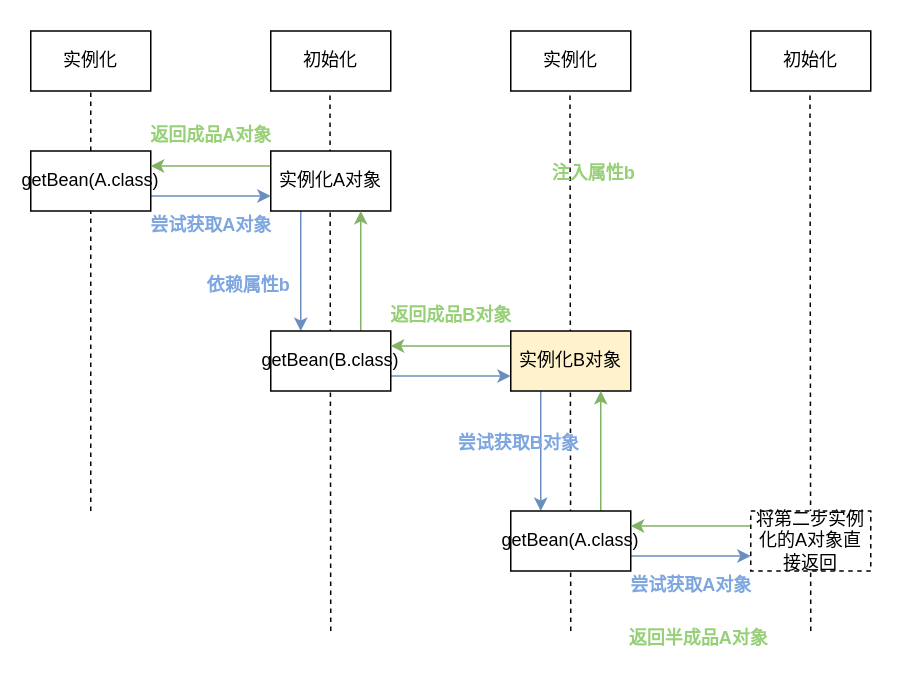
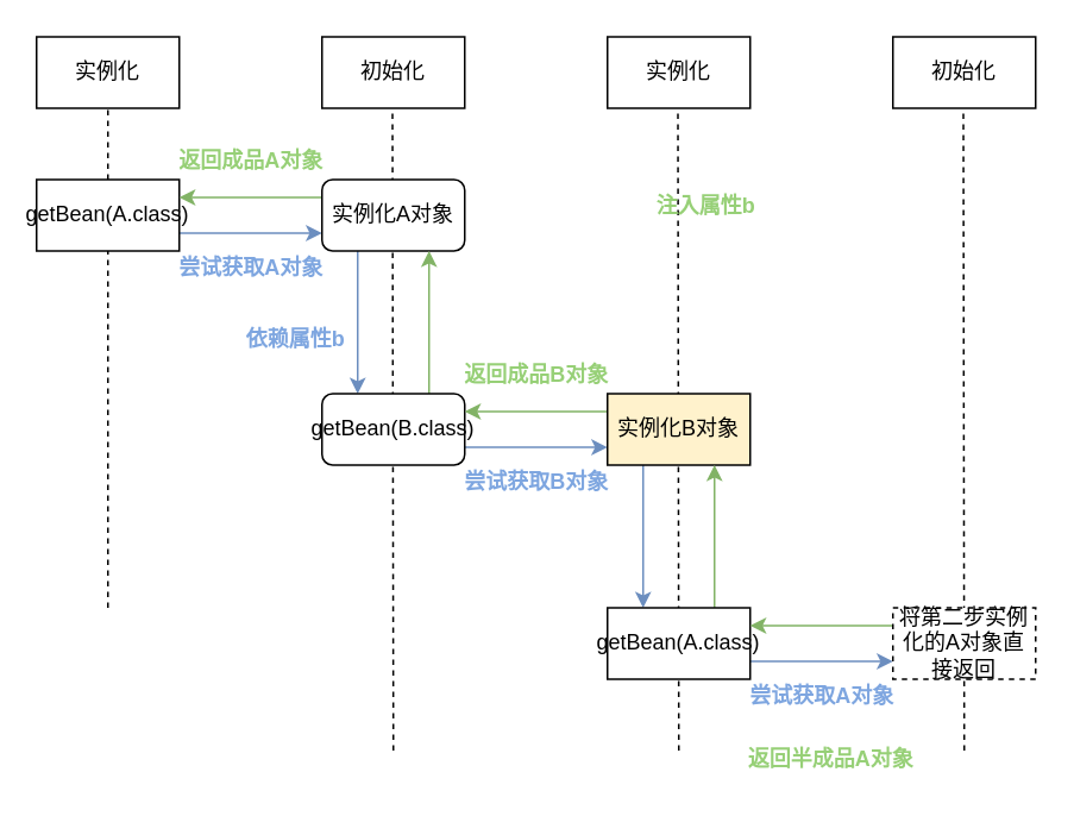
- <mxCell id="14" value="实例化A对象" style="rounded=0;whiteSpace=wrap;html=1;" parent="1" vertex="1"><mxGeometry x="180" y="100" width="80" height="40" as="geometry" /></mxCell>
+ <mxCell id="14" value="实例化A对象" style="whiteSpace=wrap;html=1;rounded=1;" parent="1" vertex="1"><mxGeometry x="180" y="100" width="80" height="40" as="geometry" /></mxCell>
- <mxCell id="17" value="getBean(B.class)" style="rounded=0;whiteSpace=wrap;html=1;" parent="1" vertex="1"><mxGeometry x="180" y="220" width="80" height="40" as="geometry" /></mxCell>
+ <mxCell id="17" value="getBean(B.class)" style="whiteSpace=wrap;html=1;rounded=1;" parent="1" vertex="1"><mxGeometry x="180" y="220" width="80" height="40" as="geometry" /></mxCell>
- <mxCell id="30" value="尝试获取B对象" style="text;html=1;align=center;verticalAlign=middle;resizable=0;points=[];autosize=1;fontStyle=1;fontColor=#7EA6E0;" parent="1" vertex="1"><mxGeometry x="295" y="285" width="100" height="20" as="geometry" /></mxCell>
+ <mxCell id="30" value="尝试获取B对象" style="text;html=1;align=center;verticalAlign=middle;resizable=0;points=[];autosize=1;fontStyle=1;fontColor=#7EA6E0;" parent="1" vertex="1"><mxGeometry x="250" y="260" width="100" height="20" as="geometry" /></mxCell>
